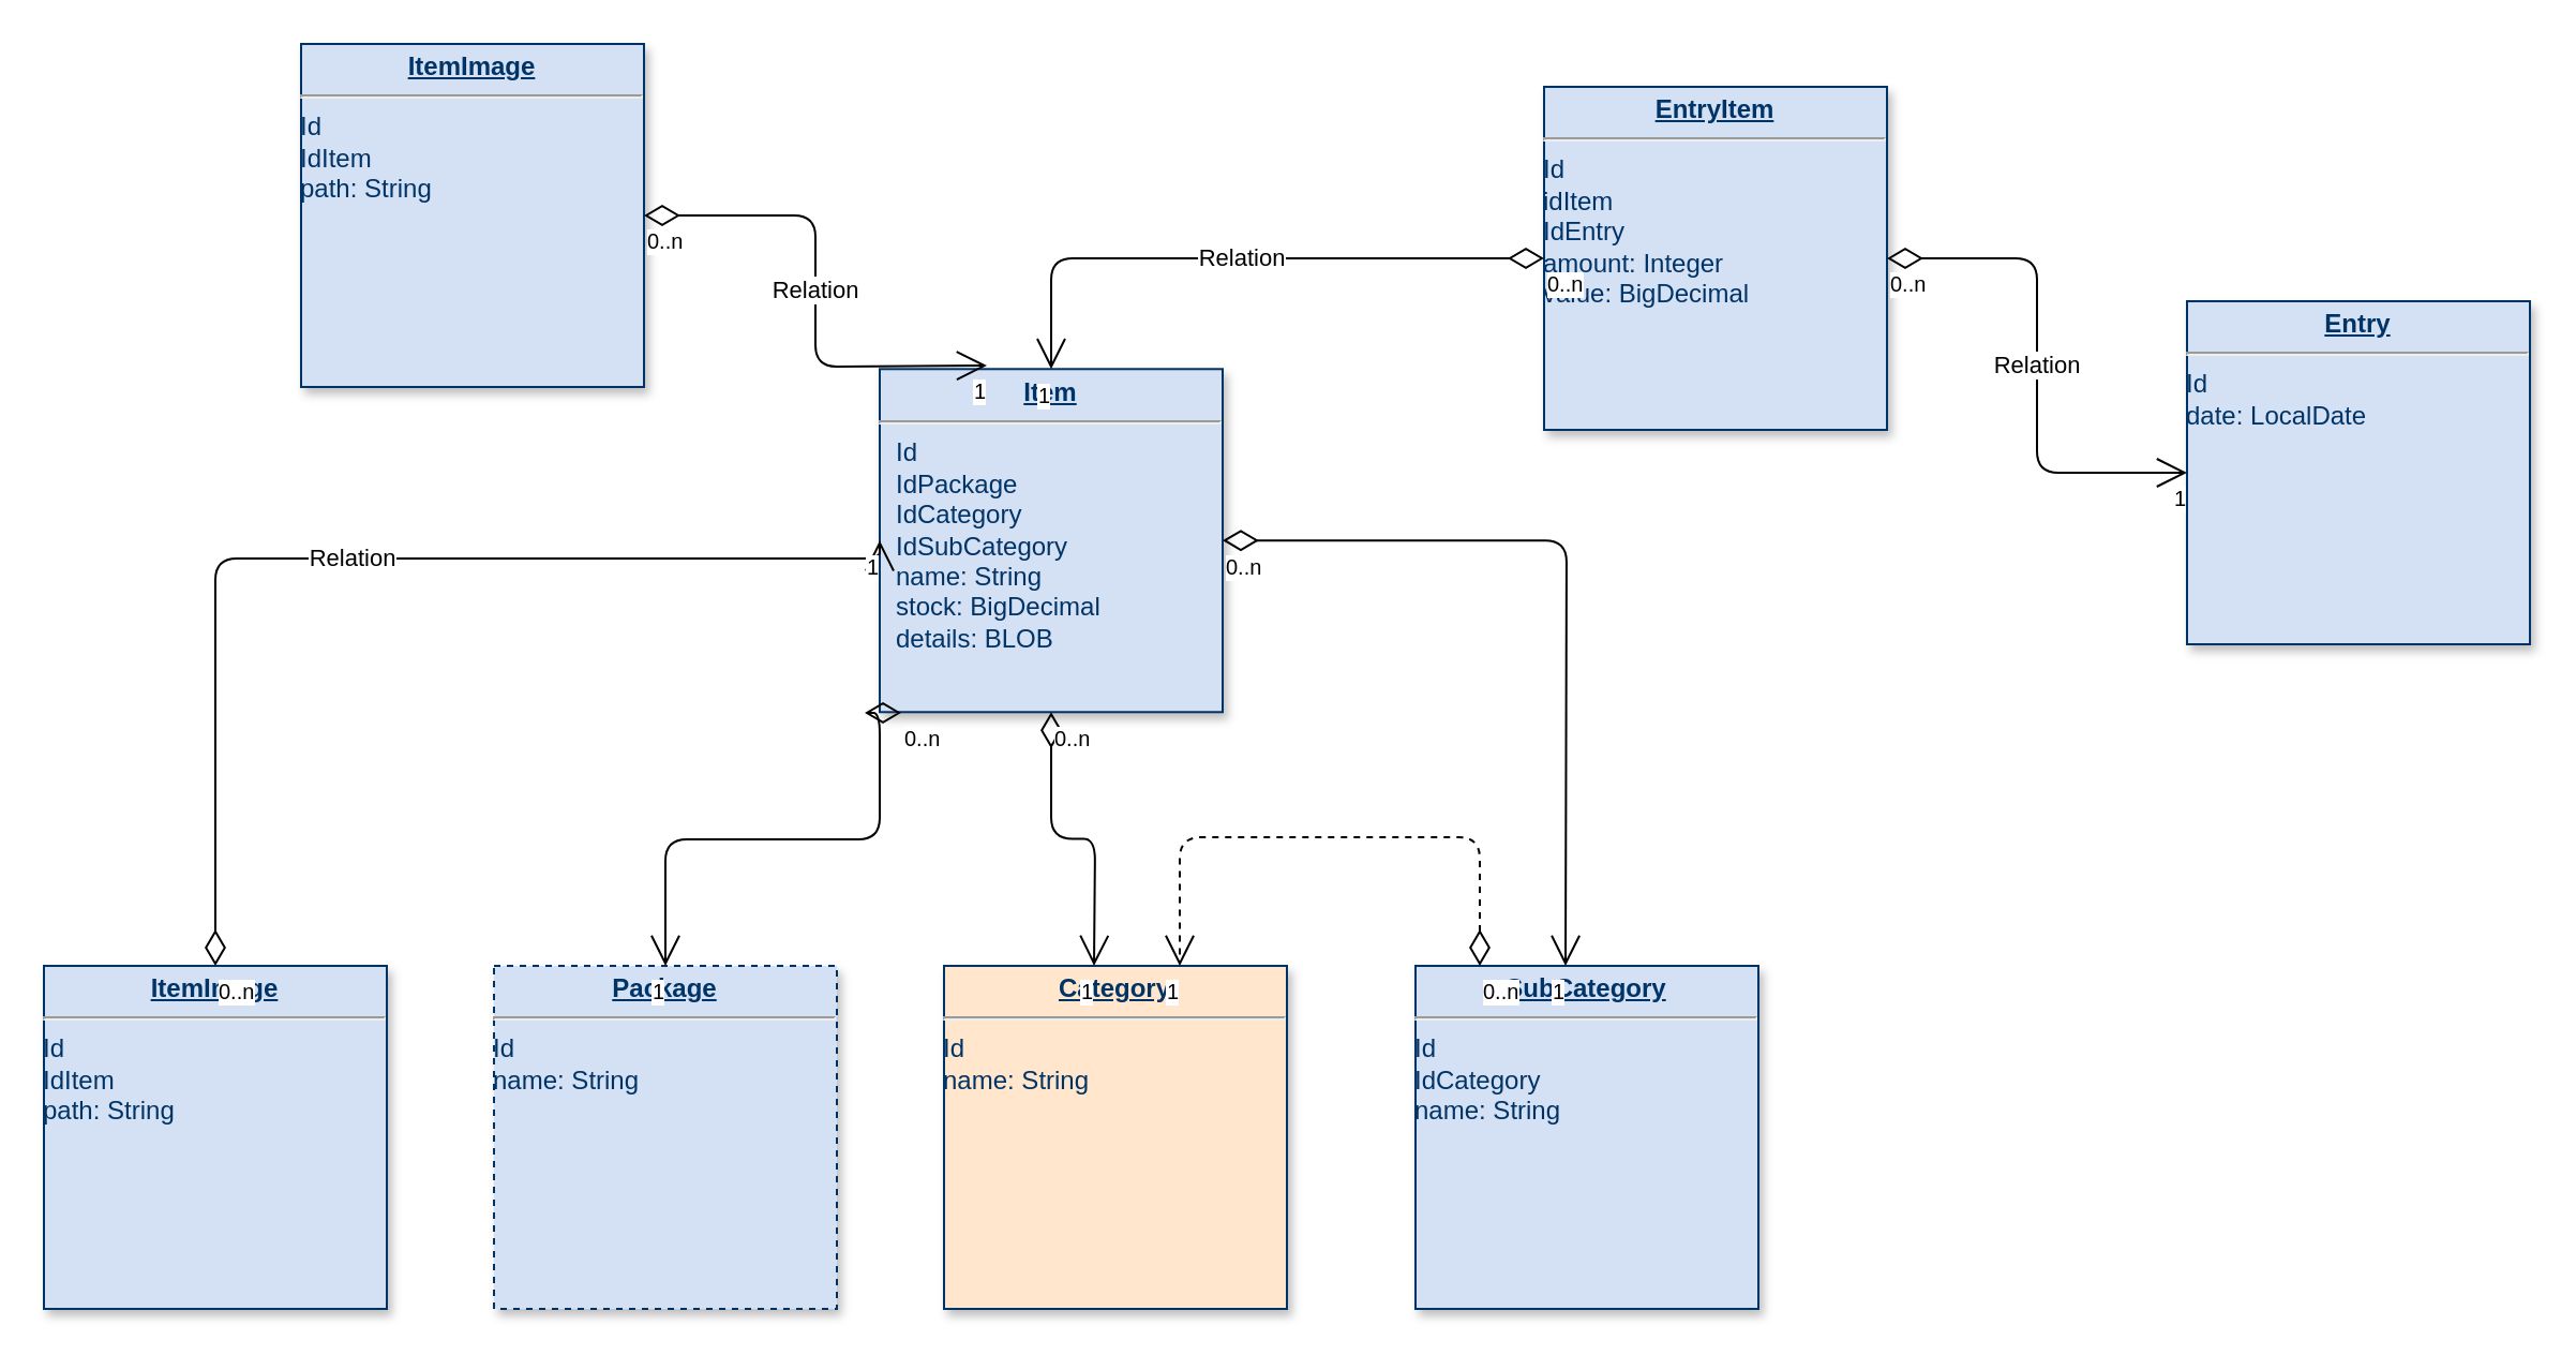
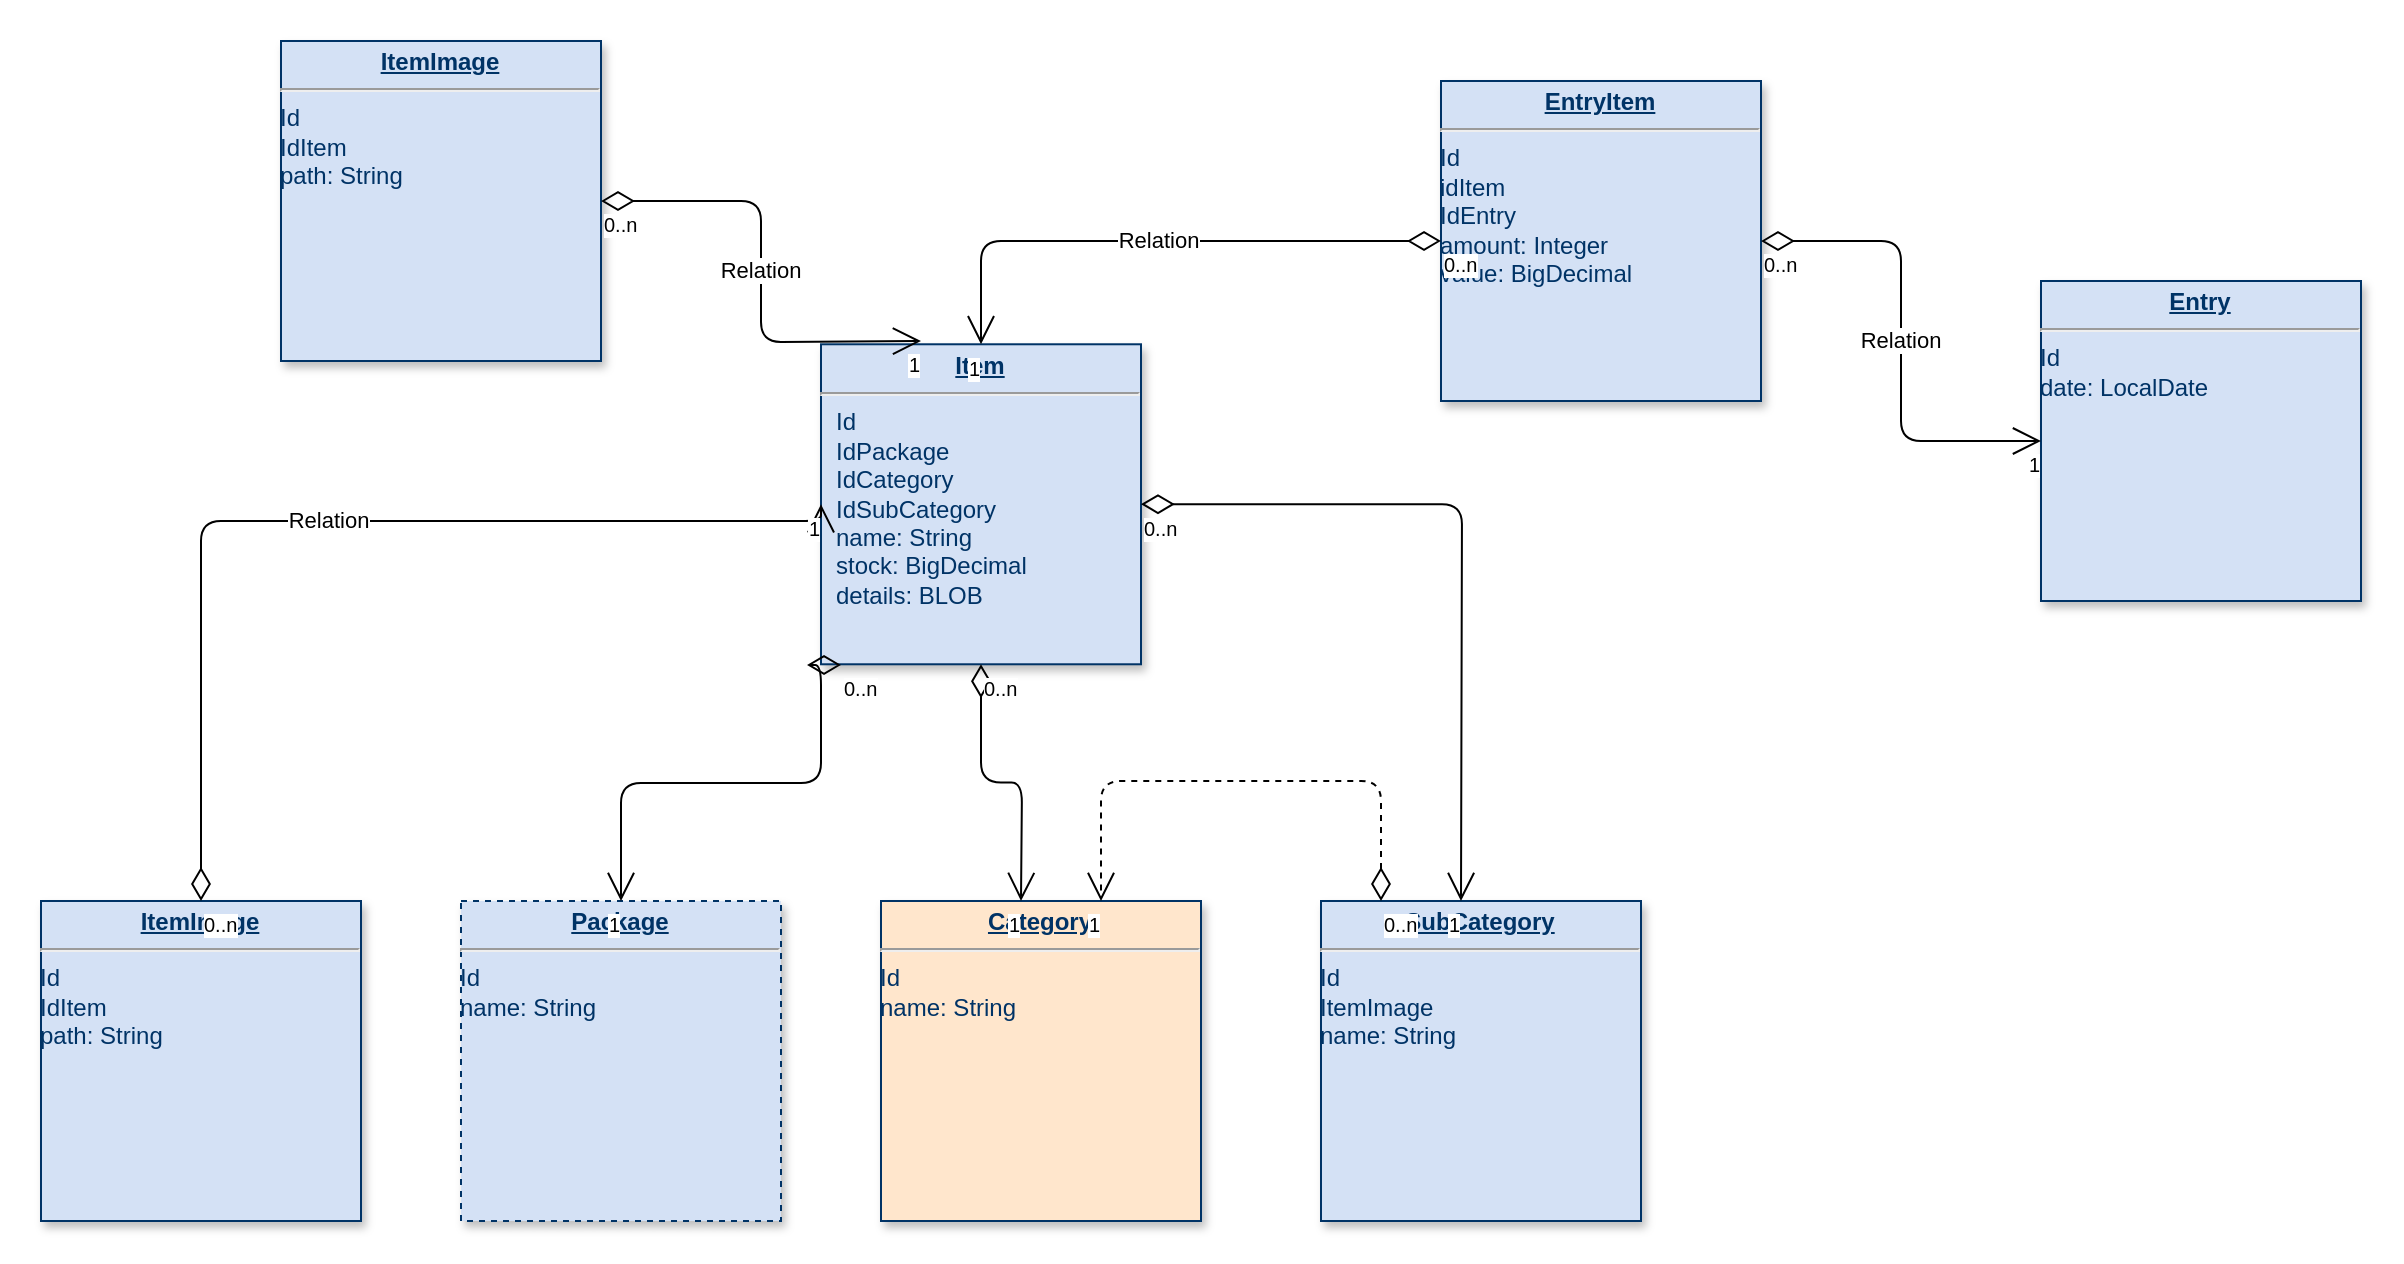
- <mxCell id="5" value="&lt;p style=&quot;margin: 0px ; margin-top: 4px ; text-align: center ; text-decoration: underline&quot;&gt;&lt;b&gt;SubCategory&lt;/b&gt;&lt;/p&gt;&lt;hr&gt;Id&lt;br&gt;IdCategory&lt;br&gt;name: String&lt;br&gt;" style="verticalAlign=top;align=left;overflow=fill;fontSize=12;fontFamily=Helvetica;html=1;strokeColor=#003366;shadow=1;fillColor=#D4E1F5;fontColor=#003366" parent="1" vertex="1"><mxGeometry x="660" y="450" width="160" height="160" as="geometry" /></mxCell>
+ <mxCell id="5" value="&lt;p style=&quot;margin: 0px ; margin-top: 4px ; text-align: center ; text-decoration: underline&quot;&gt;&lt;b&gt;SubCategory&lt;/b&gt;&lt;/p&gt;&lt;hr&gt;Id&lt;br&gt;ItemImage&lt;br&gt;name: String&lt;br&gt;" style="verticalAlign=top;align=left;overflow=fill;fontSize=12;fontFamily=Helvetica;html=1;strokeColor=#003366;shadow=1;fillColor=#D4E1F5;fontColor=#003366" parent="1" vertex="1"><mxGeometry x="660" y="450" width="160" height="160" as="geometry" /></mxCell>
